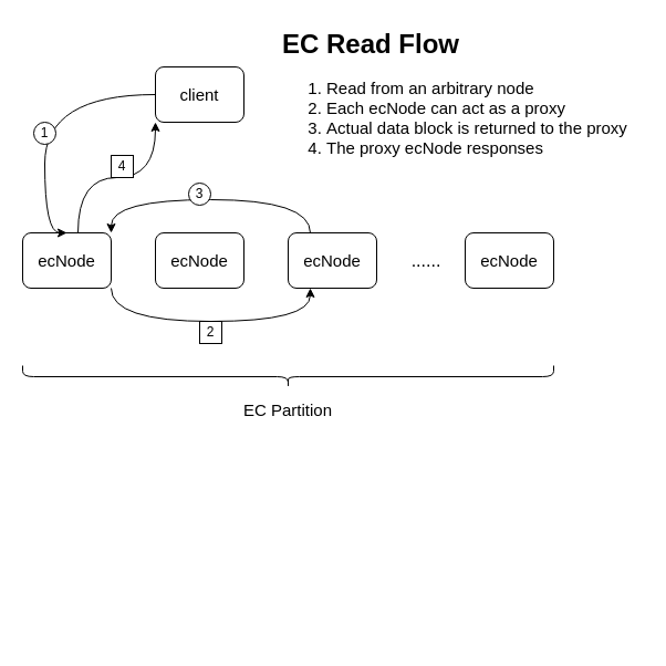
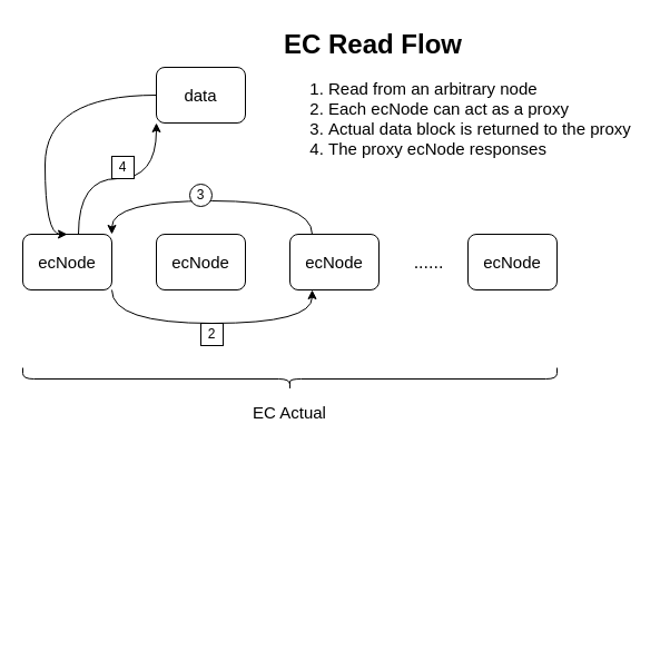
- <mxCell id="11" value="&lt;font style=&quot;font-size: 15px&quot;&gt;client&lt;/font&gt;" style="rounded=1;whiteSpace=wrap;html=1;" parent="1" vertex="1"><mxGeometry x="140" y="60" width="80" height="50" as="geometry" /></mxCell>
+ <mxCell id="11" value="&lt;font style=&quot;font-size: 15px&quot;&gt;data&lt;/font&gt;" style="rounded=1;whiteSpace=wrap;html=1;" parent="1" vertex="1"><mxGeometry x="140" y="60" width="80" height="50" as="geometry" /></mxCell>
- <mxCell id="12" value="1" style="ellipse;whiteSpace=wrap;html=1;aspect=fixed;" parent="1" vertex="1"><mxGeometry x="30" y="110" width="20" height="20" as="geometry" /></mxCell>
- <mxCell id="17" value="&lt;font style=&quot;font-size: 15px&quot;&gt;EC Partition&lt;/font&gt;" style="text;html=1;strokeColor=none;fillColor=none;align=center;verticalAlign=middle;whiteSpace=wrap;rounded=0;" parent="1" vertex="1"><mxGeometry x="215" y="360" width="90" height="20" as="geometry" /></mxCell>
+ <mxCell id="17" value="&lt;font style=&quot;font-size: 15px&quot;&gt;EC Actual&lt;/font&gt;" style="text;html=1;strokeColor=none;fillColor=none;align=center;verticalAlign=middle;whiteSpace=wrap;rounded=0;" parent="1" vertex="1"><mxGeometry x="215" y="360" width="90" height="20" as="geometry" /></mxCell>
